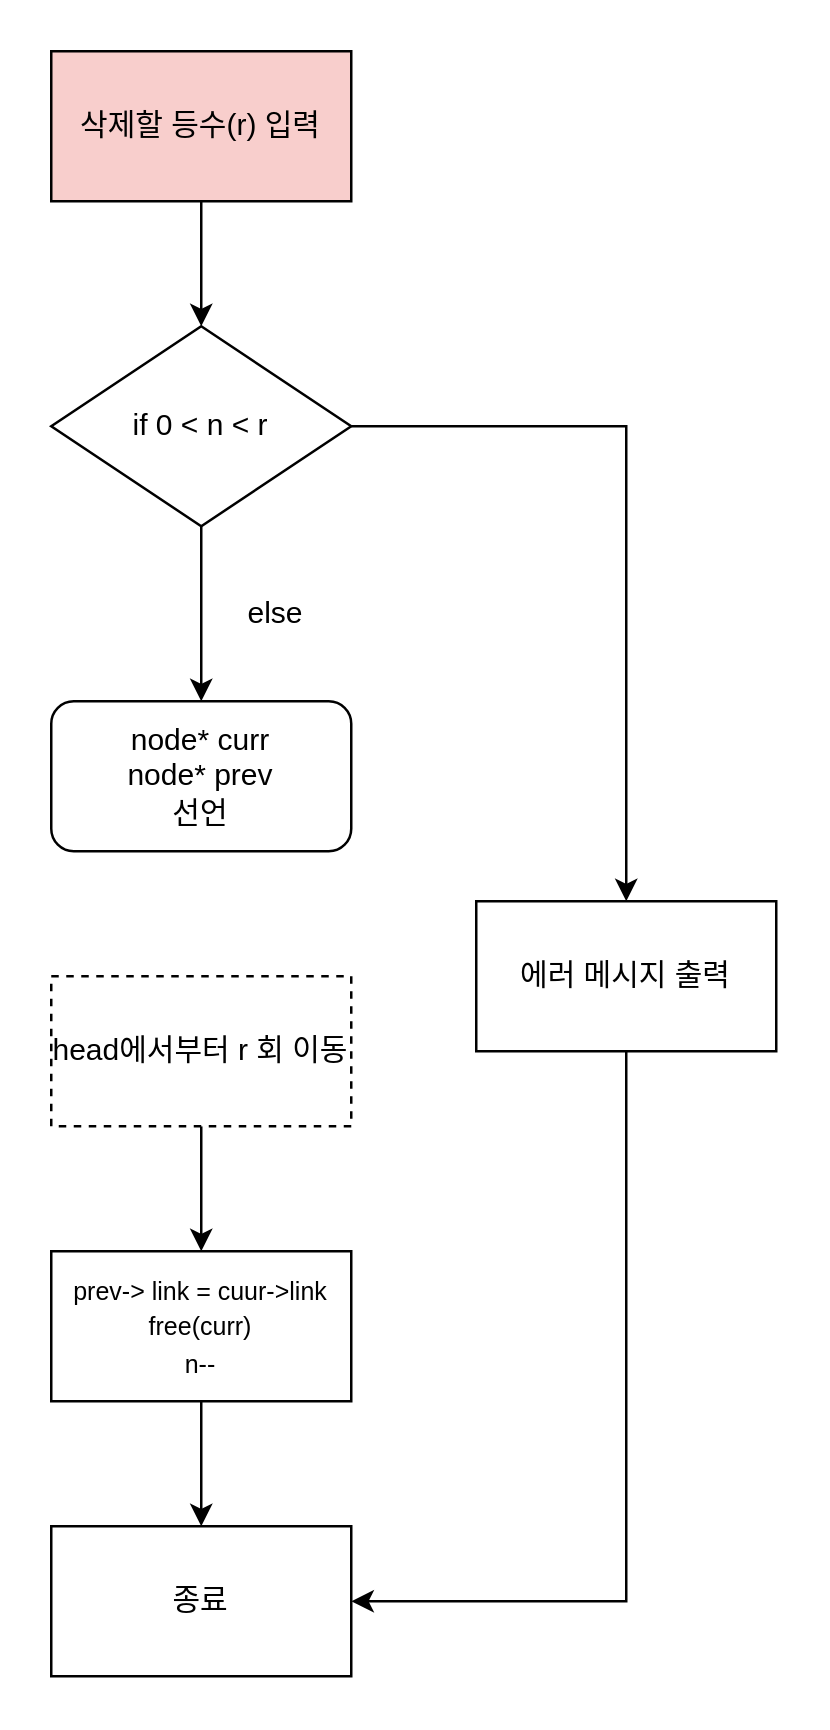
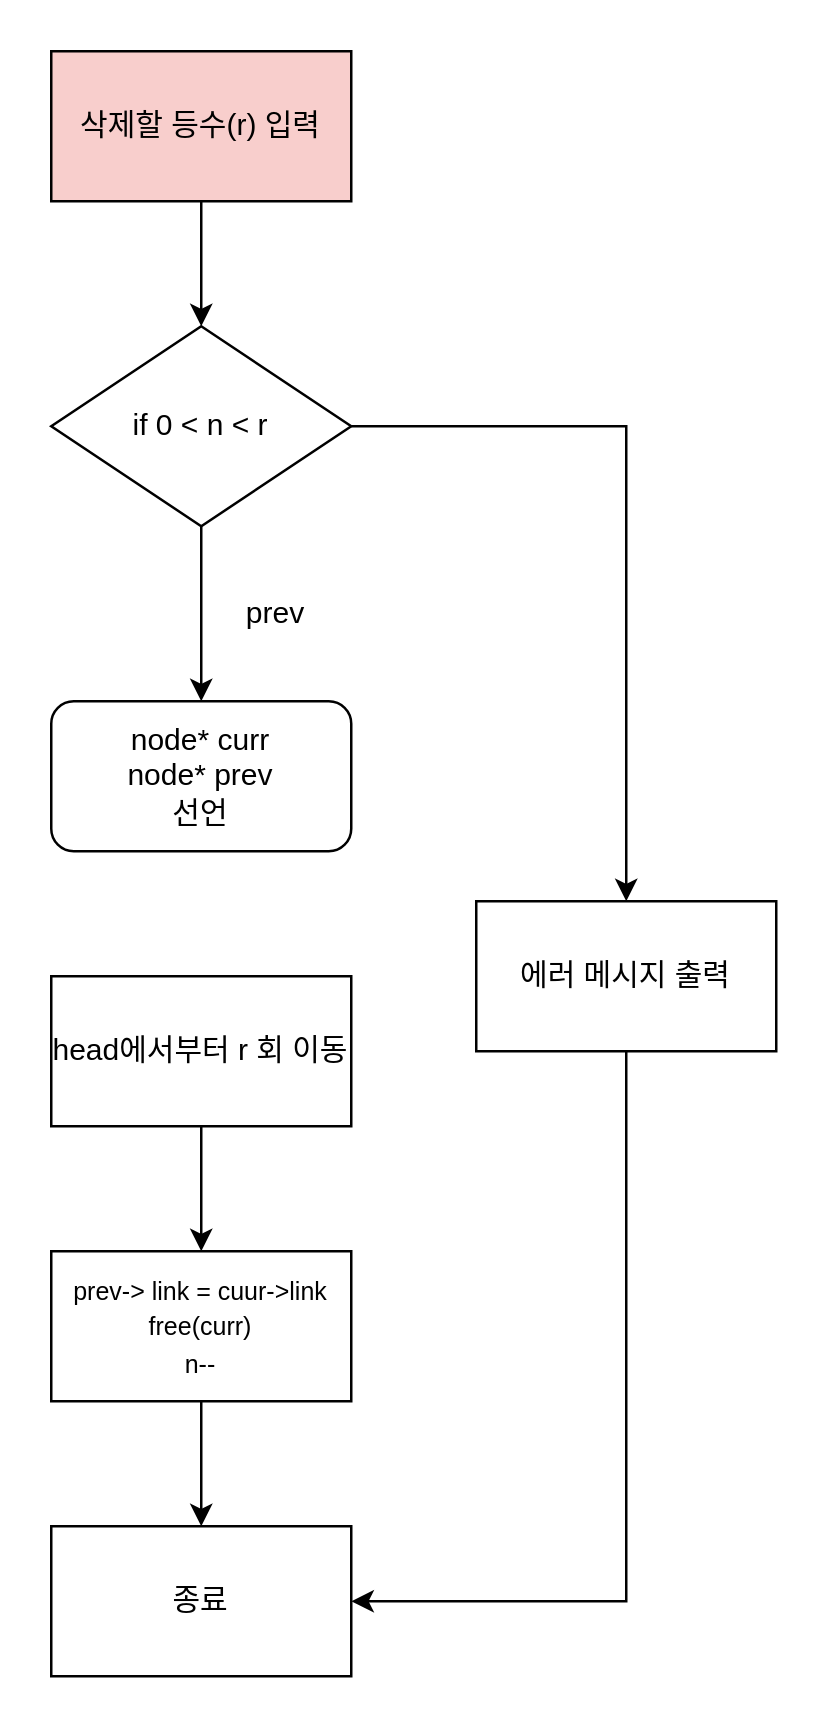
- <mxCell id="12" value="else" style="text;html=1;strokeColor=none;fillColor=none;align=center;verticalAlign=middle;whiteSpace=wrap;rounded=0;" vertex="1" parent="1"><mxGeometry x="80" y="230" width="60" height="30" as="geometry" /></mxCell>
+ <mxCell id="12" value="prev" style="text;html=1;strokeColor=none;fillColor=none;align=center;verticalAlign=middle;whiteSpace=wrap;rounded=0;" vertex="1" parent="1"><mxGeometry x="80" y="230" width="60" height="30" as="geometry" /></mxCell>
- <mxCell id="6" value="head에서부터 r 회 이동" style="rounded=0;whiteSpace=wrap;html=1;dashed=1;" vertex="1" parent="1"><mxGeometry x="20" y="390" width="120" height="60" as="geometry" /></mxCell>
+ <mxCell id="6" value="head에서부터 r 회 이동" style="rounded=0;whiteSpace=wrap;html=1;" vertex="1" parent="1"><mxGeometry x="20" y="390" width="120" height="60" as="geometry" /></mxCell>
